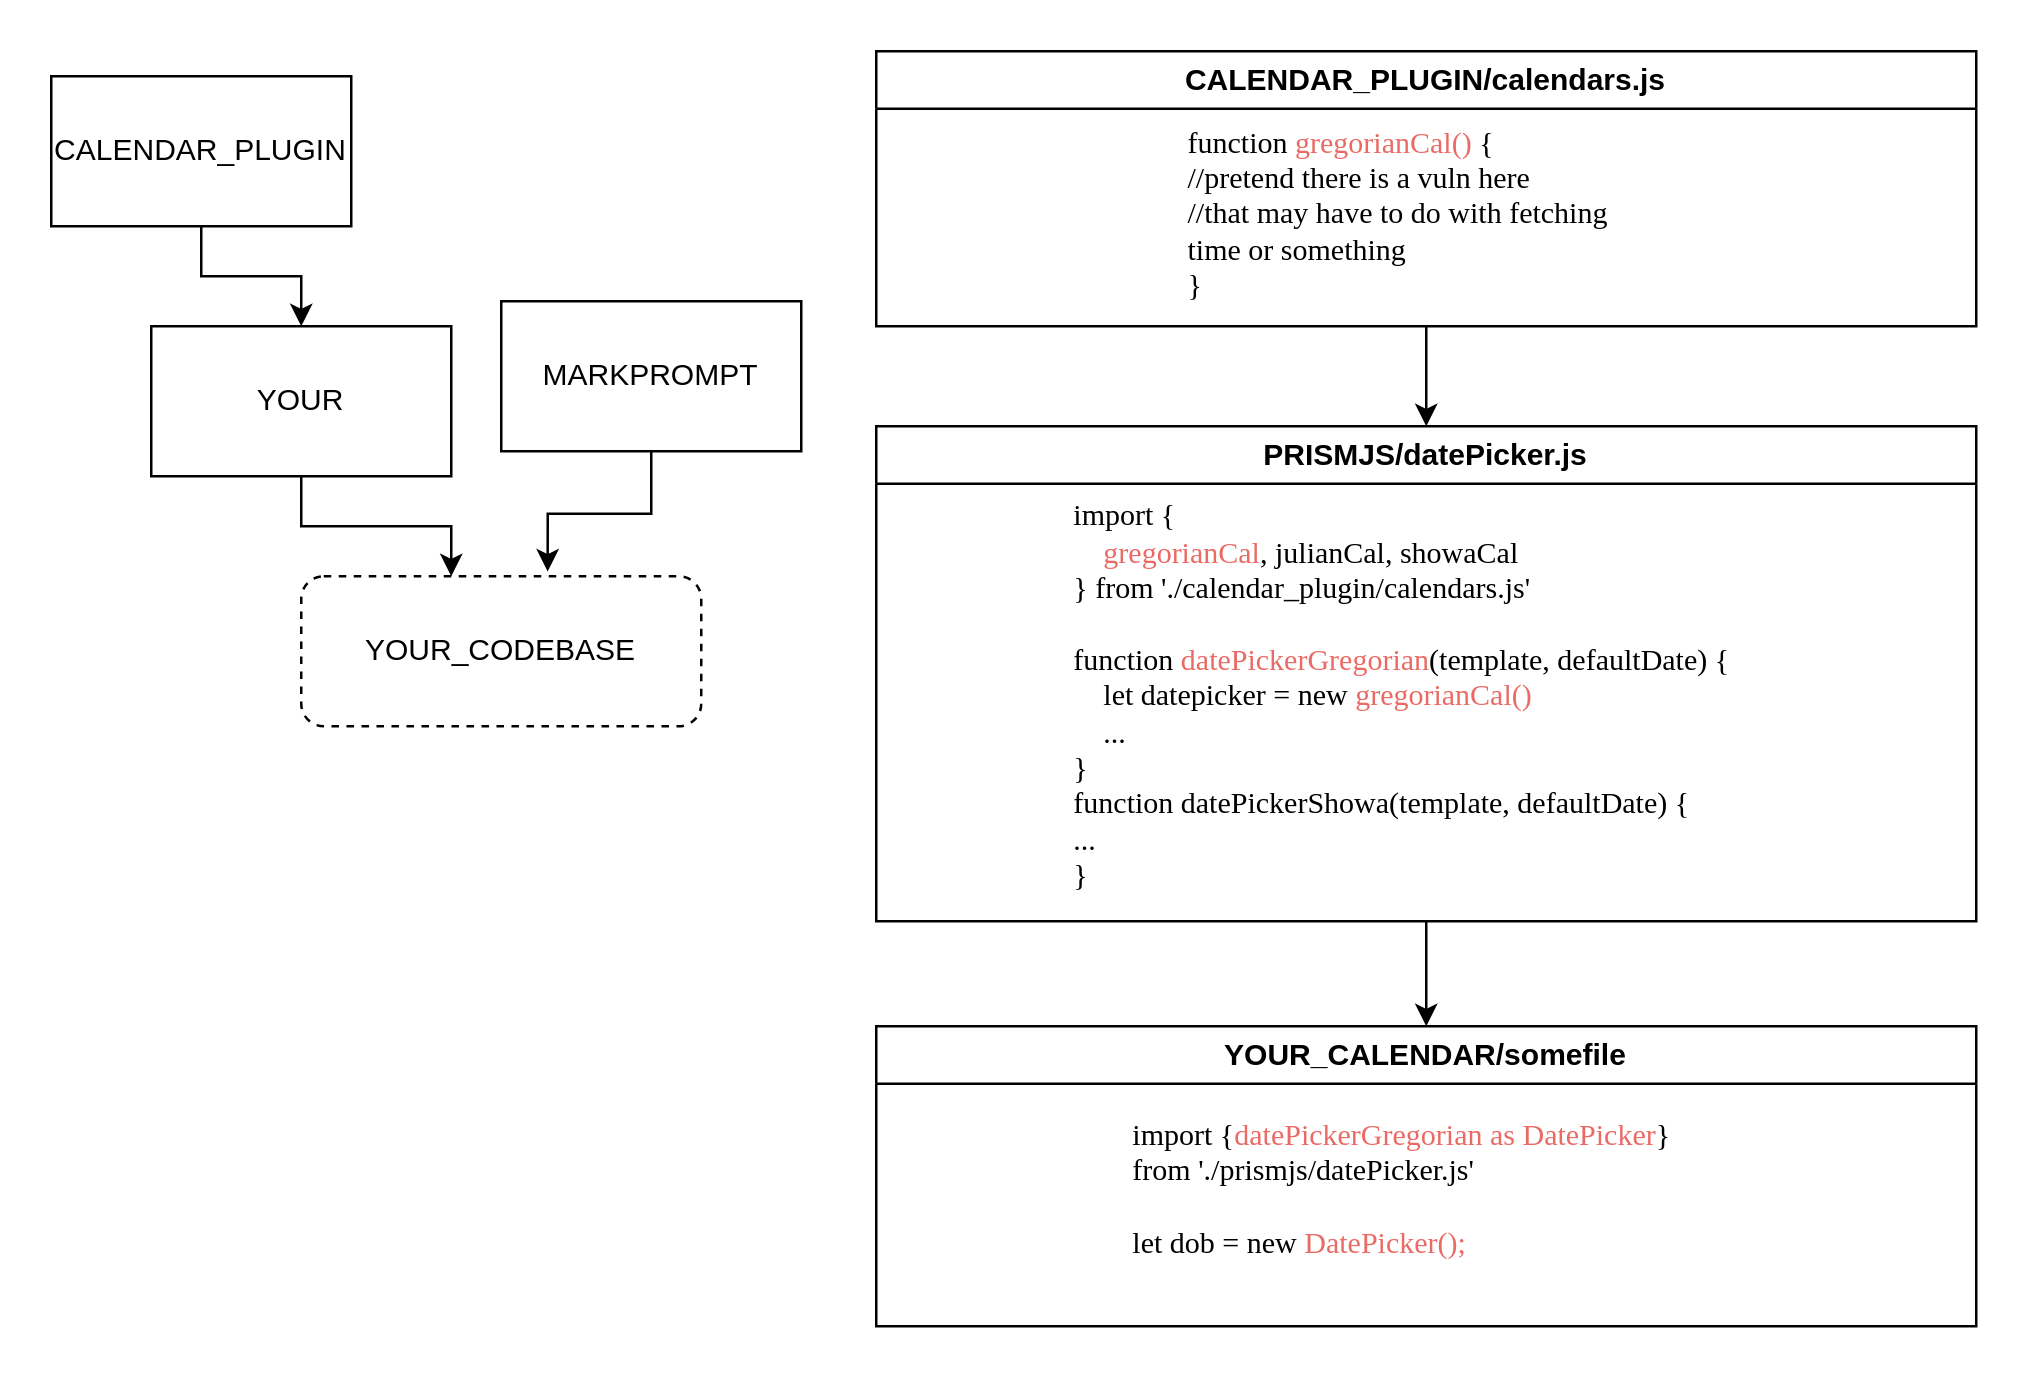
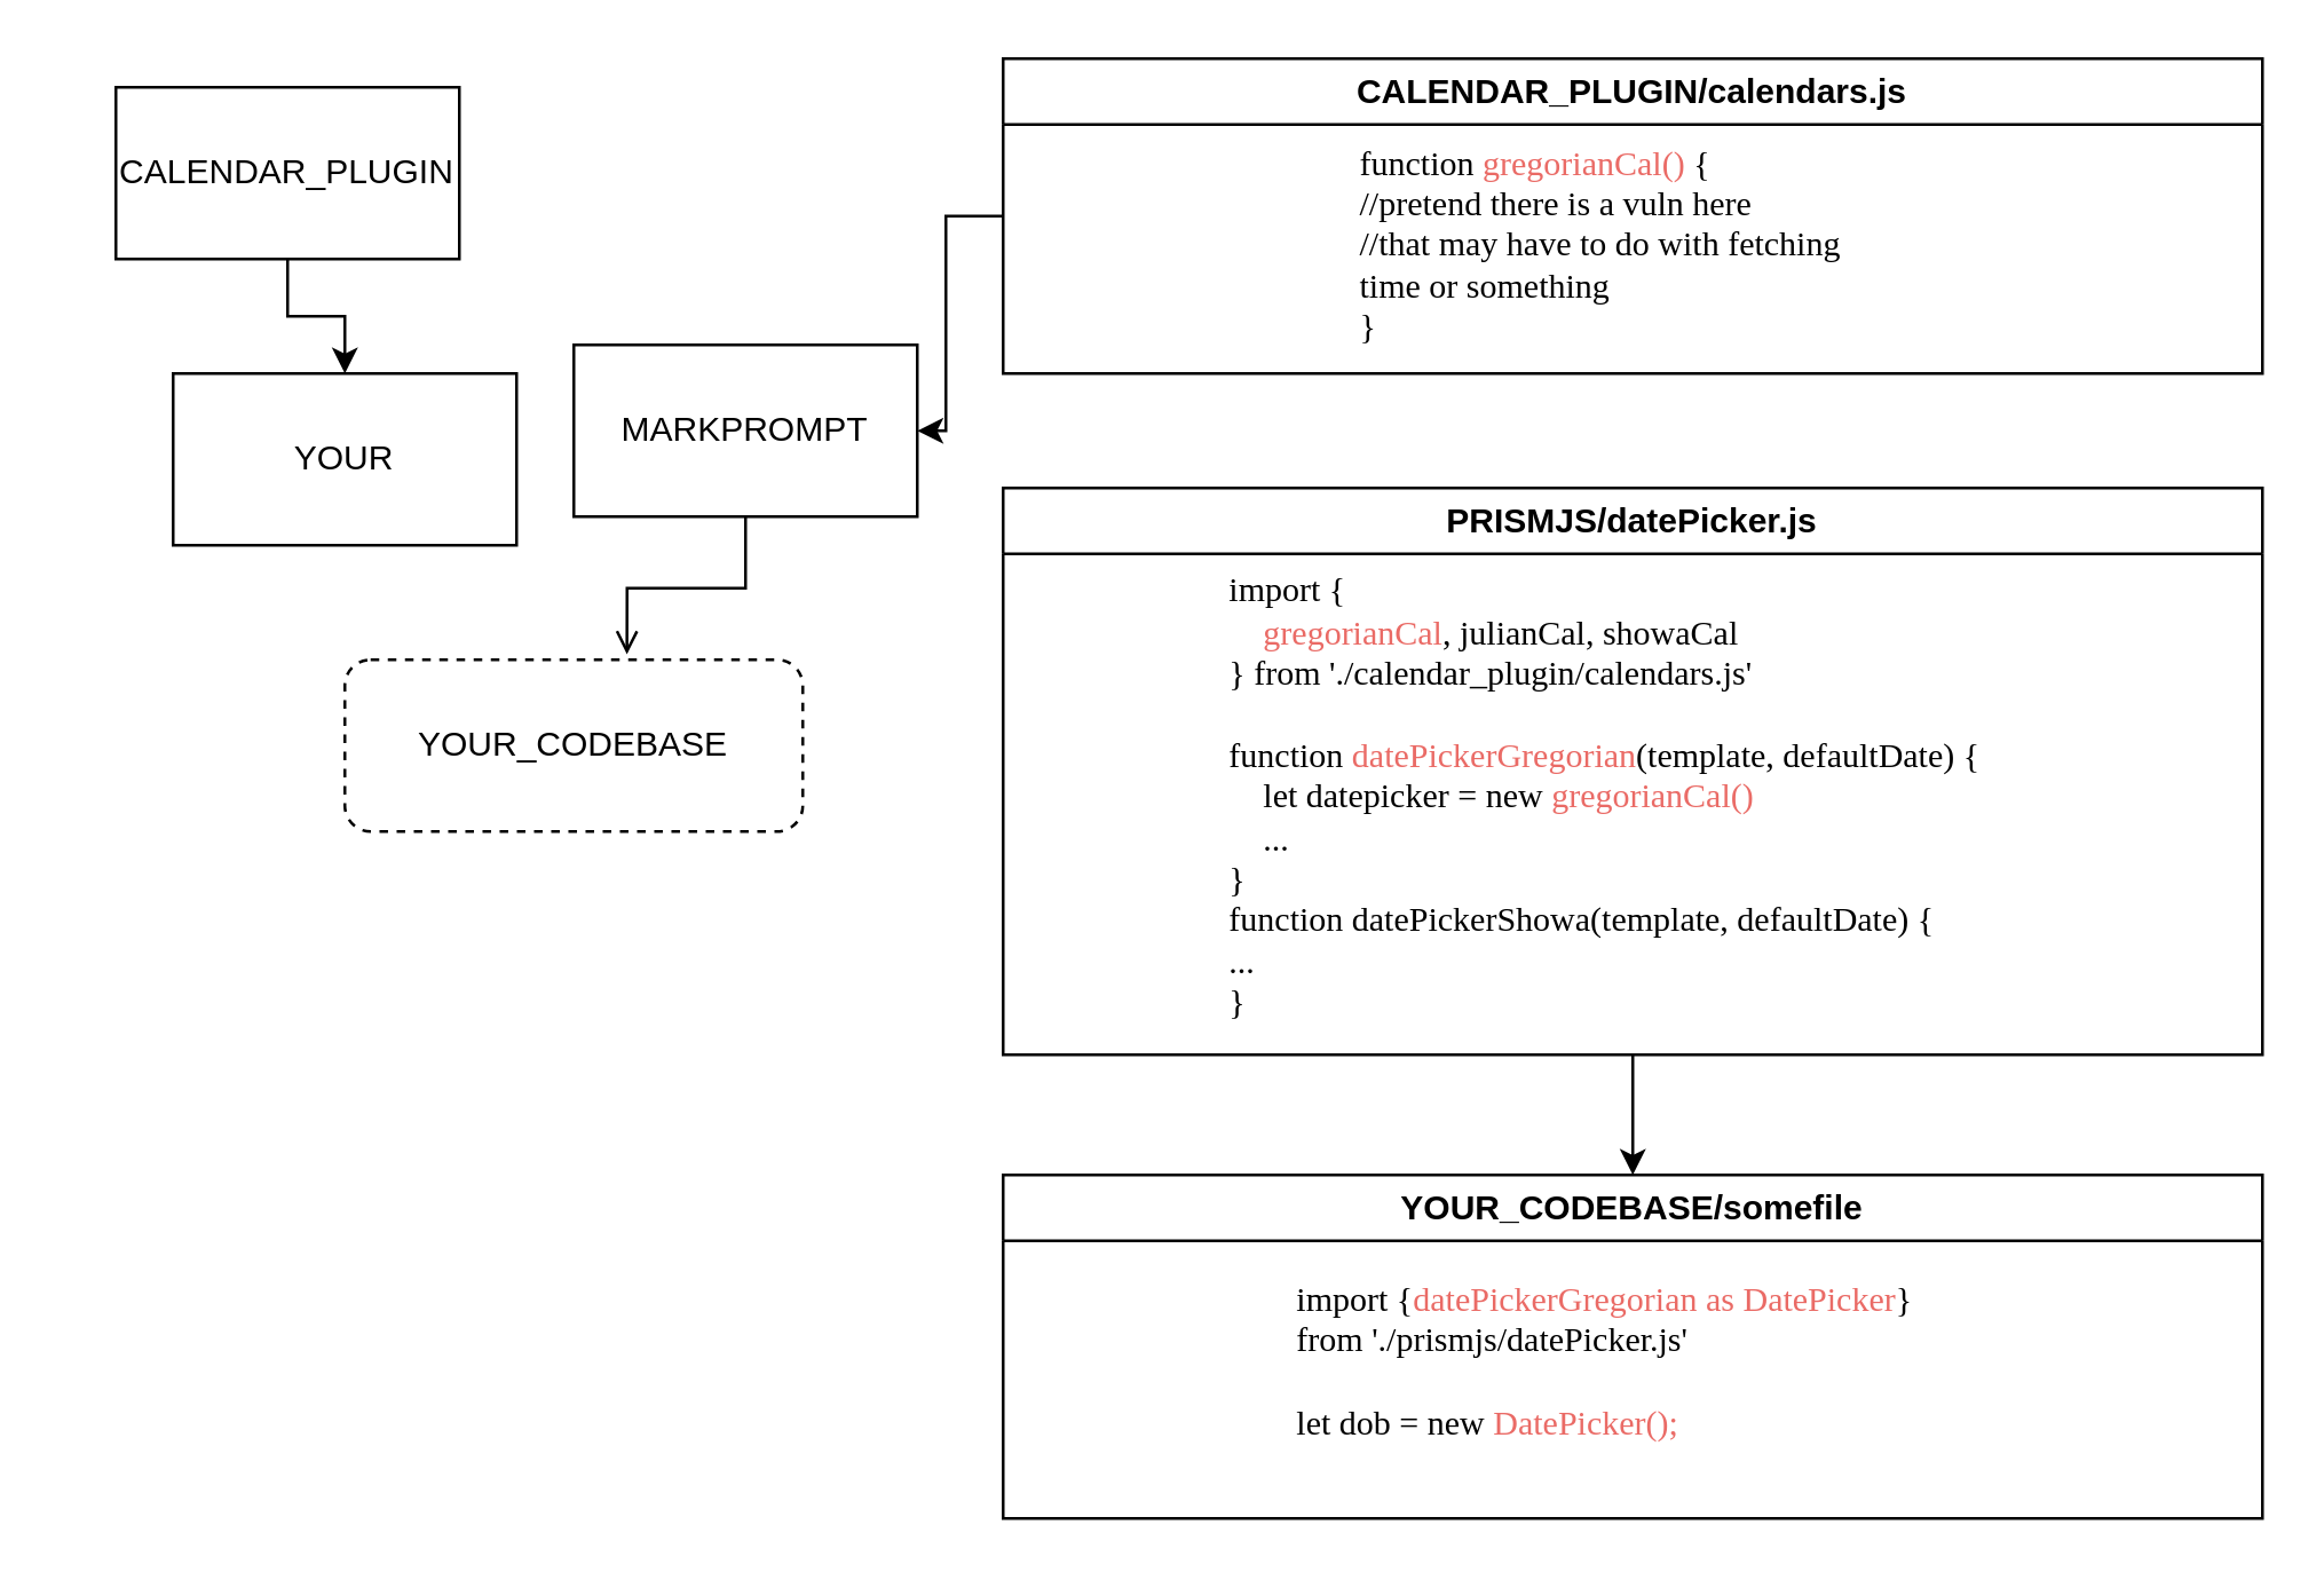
- <mxCell id="5" value="CALENDAR_PLUGIN" style="rounded=0;whiteSpace=wrap;html=1;" parent="1" vertex="1"><mxGeometry x="20" y="30" width="120" height="60" as="geometry" /></mxCell>
+ <mxCell id="5" value="CALENDAR_PLUGIN" style="rounded=0;whiteSpace=wrap;html=1;" parent="1" vertex="1"><mxGeometry x="40" y="30" width="120" height="60" as="geometry" /></mxCell>
- <mxCell id="14" style="edgeStyle=orthogonalEdgeStyle;rounded=0;orthogonalLoop=1;jettySize=auto;html=1;" parent="1" source="15" target="11" edge="1"><mxGeometry relative="1" as="geometry" /></mxCell>
+ <mxCell id="14" style="edgeStyle=orthogonalEdgeStyle;rounded=0;orthogonalLoop=1;jettySize=auto;html=1;" parent="1" source="15" target="6" edge="1"><mxGeometry relative="1" as="geometry" /></mxCell>
- <mxCell id="7" style="edgeStyle=orthogonalEdgeStyle;rounded=0;orthogonalLoop=1;jettySize=auto;html=1;entryX=0.375;entryY=0;entryDx=0;entryDy=0;entryPerimeter=0;" parent="1" source="3" target="2" edge="1"><mxGeometry relative="1" as="geometry" /></mxCell>
- <mxCell id="8" style="edgeStyle=orthogonalEdgeStyle;rounded=0;orthogonalLoop=1;jettySize=auto;html=1;entryX=0.616;entryY=-0.031;entryDx=0;entryDy=0;entryPerimeter=0;" parent="1" source="6" target="2" edge="1"><mxGeometry relative="1" as="geometry" /></mxCell>
+ <mxCell id="8" style="edgeStyle=orthogonalEdgeStyle;rounded=0;orthogonalLoop=1;jettySize=auto;html=1;entryX=0.616;entryY=-0.031;entryDx=0;entryDy=0;entryPerimeter=0;endArrow=open;" parent="1" source="6" target="2" edge="1"><mxGeometry relative="1" as="geometry" /></mxCell>
- <mxCell id="9" value="YOUR_CALENDAR/somefile" style="swimlane;whiteSpace=wrap;html=1;swimlaneFillColor=default;" parent="1" vertex="1"><mxGeometry x="350" y="410" width="440" height="120" as="geometry" /></mxCell>
+ <mxCell id="9" value="YOUR_CODEBASE/somefile" style="swimlane;whiteSpace=wrap;html=1;swimlaneFillColor=default;" parent="1" vertex="1"><mxGeometry x="350" y="410" width="440" height="120" as="geometry" /></mxCell>
